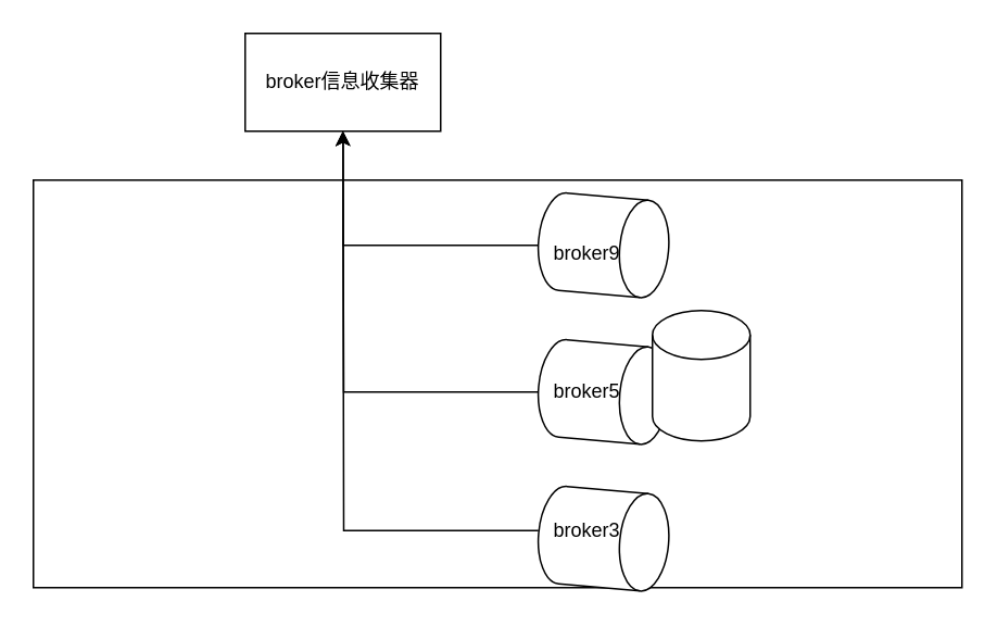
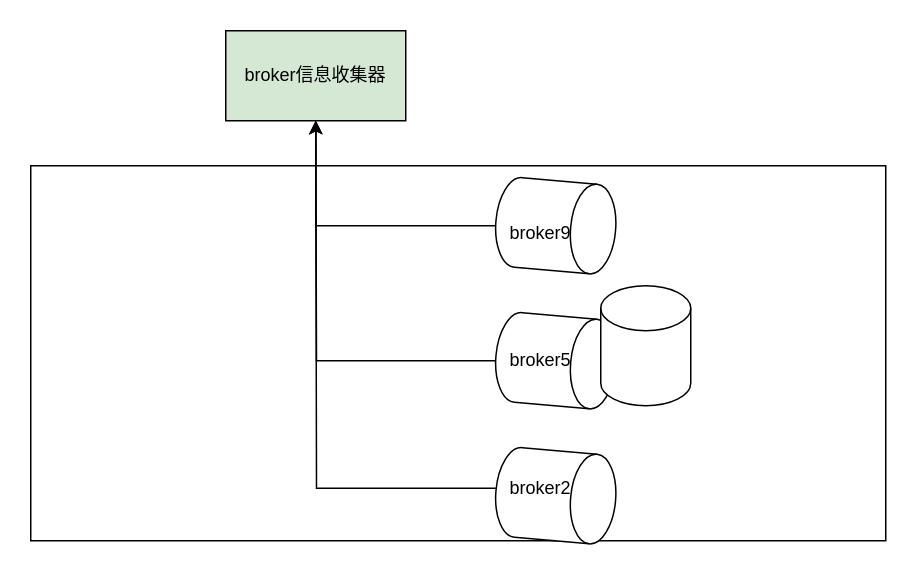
- <mxCell id="12" value="broker信息收集器" style="whiteSpace=wrap;html=1;align=center;treeFolding=1;treeMoving=1;newEdgeStyle={&quot;edgeStyle&quot;:&quot;elbowEdgeStyle&quot;,&quot;startArrow&quot;:&quot;none&quot;,&quot;endArrow&quot;:&quot;none&quot;};" vertex="1" parent="1"><mxGeometry x="150" y="20" width="120" height="60" as="geometry" /></mxCell>
+ <mxCell id="12" value="broker信息收集器" style="whiteSpace=wrap;html=1;align=center;treeFolding=1;treeMoving=1;newEdgeStyle={&quot;edgeStyle&quot;:&quot;elbowEdgeStyle&quot;,&quot;startArrow&quot;:&quot;none&quot;,&quot;endArrow&quot;:&quot;none&quot;};fillColor=#d5e8d4;" vertex="1" parent="1"><mxGeometry x="150" y="20" width="120" height="60" as="geometry" /></mxCell>
- <mxCell id="11" value="broker3" style="text;html=1;align=center;verticalAlign=middle;whiteSpace=wrap;rounded=0;" vertex="1" parent="1"><mxGeometry x="330" y="310" width="60" height="30" as="geometry" /></mxCell>
+ <mxCell id="11" value="broker2" style="text;html=1;align=center;verticalAlign=middle;whiteSpace=wrap;rounded=0;" vertex="1" parent="1"><mxGeometry x="330" y="310" width="60" height="30" as="geometry" /></mxCell>
